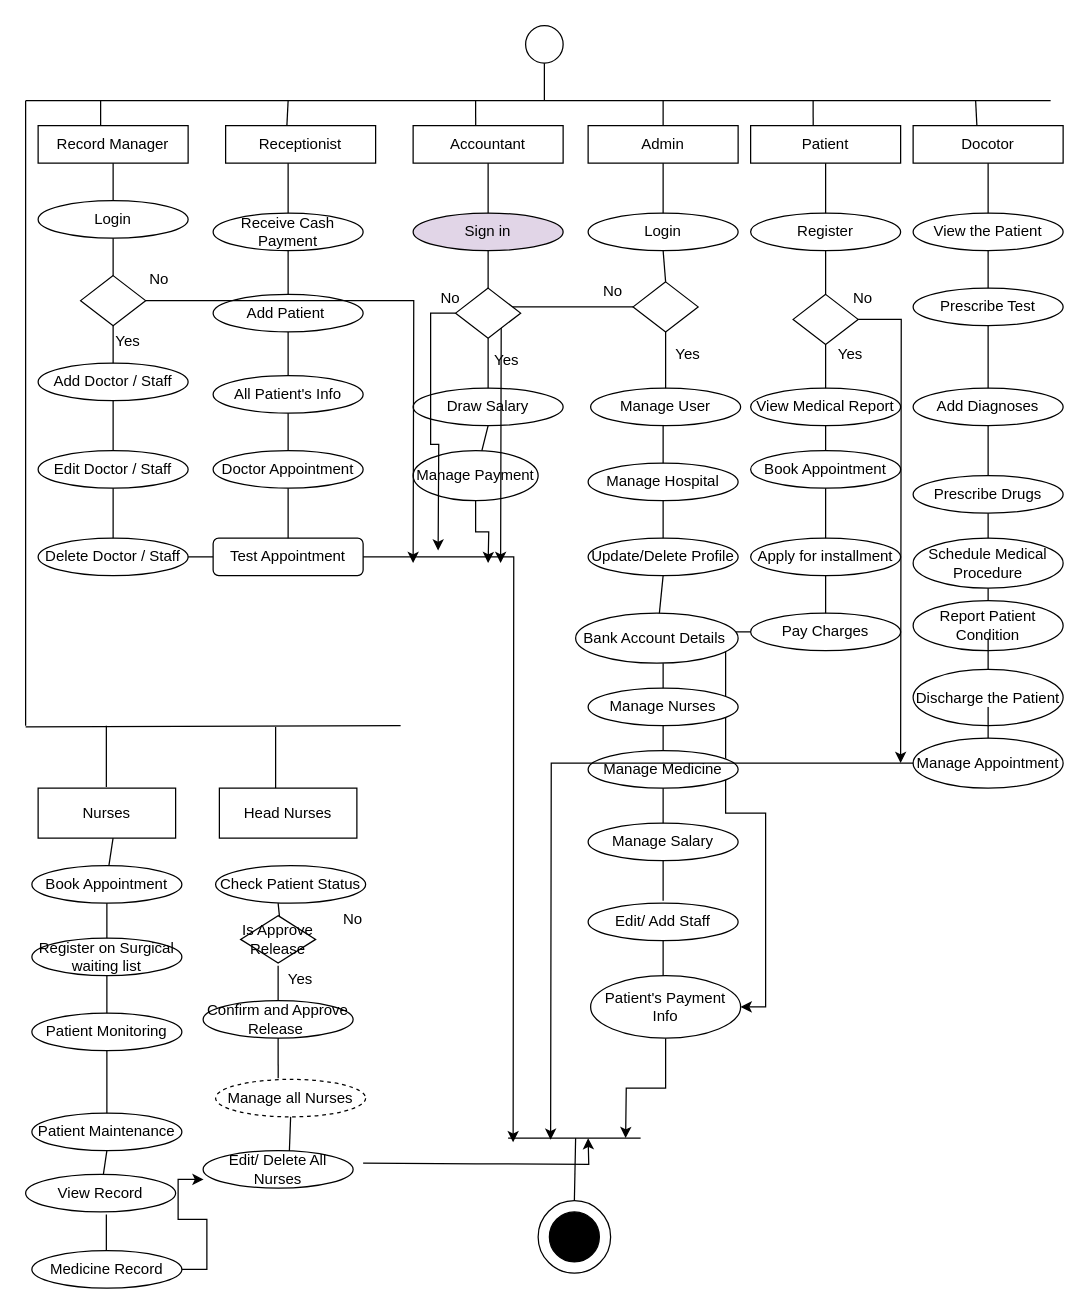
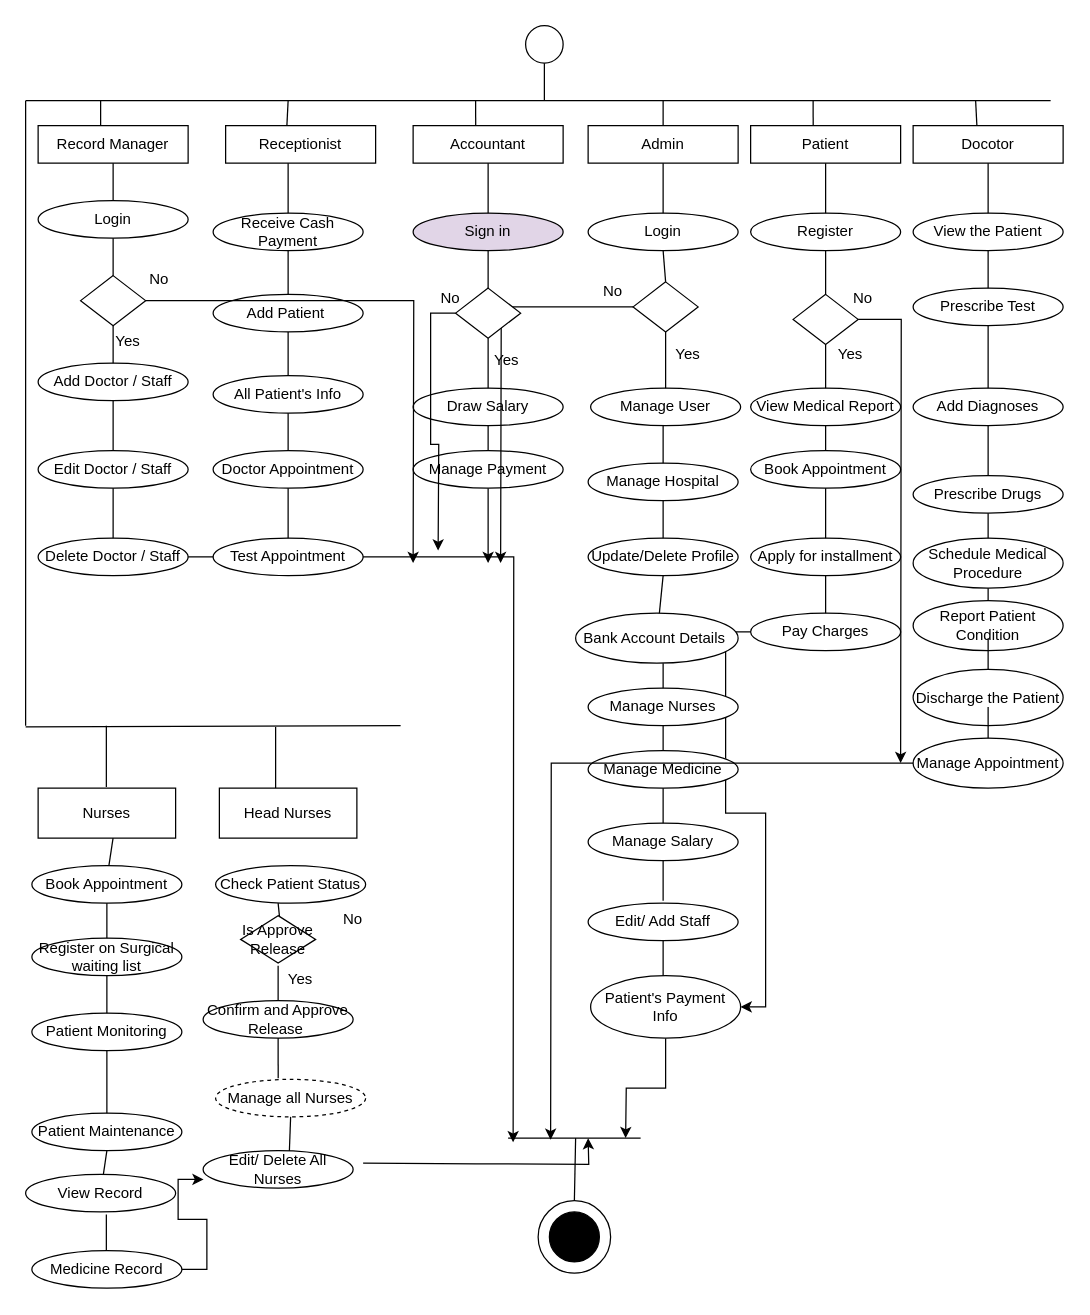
- <mxCell id="27" value="Manage Payment" style="ellipse;whiteSpace=wrap;html=1;" parent="1" vertex="1"><mxGeometry x="330" y="360" width="100" height="40" as="geometry" /></mxCell>
+ <mxCell id="27" value="Manage Payment" style="ellipse;whiteSpace=wrap;html=1;" parent="1" vertex="1"><mxGeometry x="330" y="360" width="120" height="30" as="geometry" /></mxCell>
- <mxCell id="58" value="Test Appointment" style="whiteSpace=wrap;html=1;rounded=1;" parent="1" vertex="1"><mxGeometry x="170" y="430" width="120" height="30" as="geometry" /></mxCell>
+ <mxCell id="58" value="Test Appointment" style="ellipse;whiteSpace=wrap;html=1;" parent="1" vertex="1"><mxGeometry x="170" y="430" width="120" height="30" as="geometry" /></mxCell>
